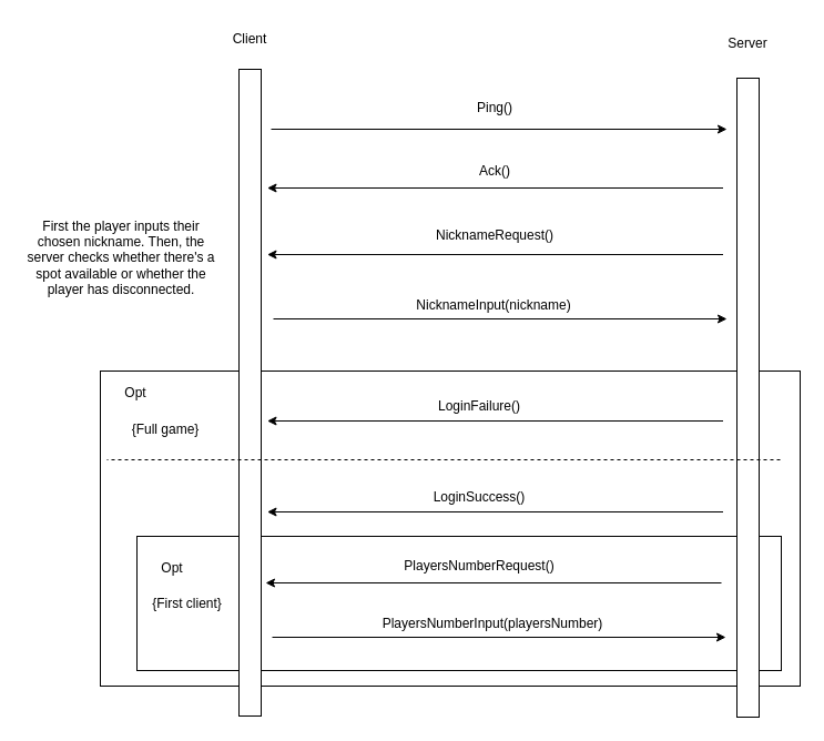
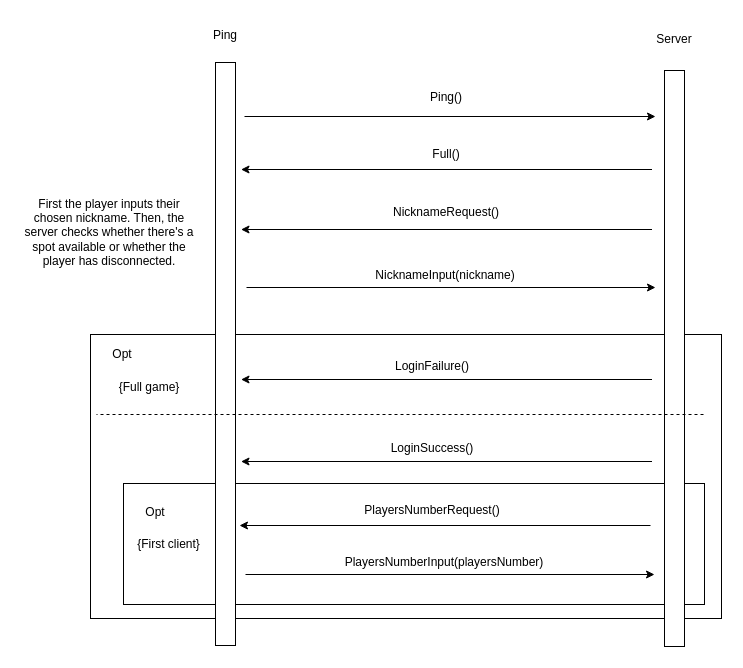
- <mxCell id="6" value="Client" style="text;html=1;strokeColor=none;fillColor=none;align=center;verticalAlign=middle;whiteSpace=wrap;rounded=0;" parent="1" vertex="1"><mxGeometry x="195" y="20" width="60" height="30" as="geometry" /></mxCell>
+ <mxCell id="6" value="Ping" style="text;html=1;strokeColor=none;fillColor=none;align=center;verticalAlign=middle;whiteSpace=wrap;rounded=0;" parent="1" vertex="1"><mxGeometry x="195" y="20" width="60" height="30" as="geometry" /></mxCell>
- <mxCell id="10" value="Ack()" style="text;html=1;strokeColor=none;fillColor=none;align=center;verticalAlign=middle;whiteSpace=wrap;rounded=0;strokeWidth=6;" parent="1" vertex="1"><mxGeometry x="416" y="139" width="60" height="30" as="geometry" /></mxCell>
+ <mxCell id="10" value="Full()" style="text;html=1;strokeColor=none;fillColor=none;align=center;verticalAlign=middle;whiteSpace=wrap;rounded=0;strokeWidth=6;" parent="1" vertex="1"><mxGeometry x="416" y="139" width="60" height="30" as="geometry" /></mxCell>
